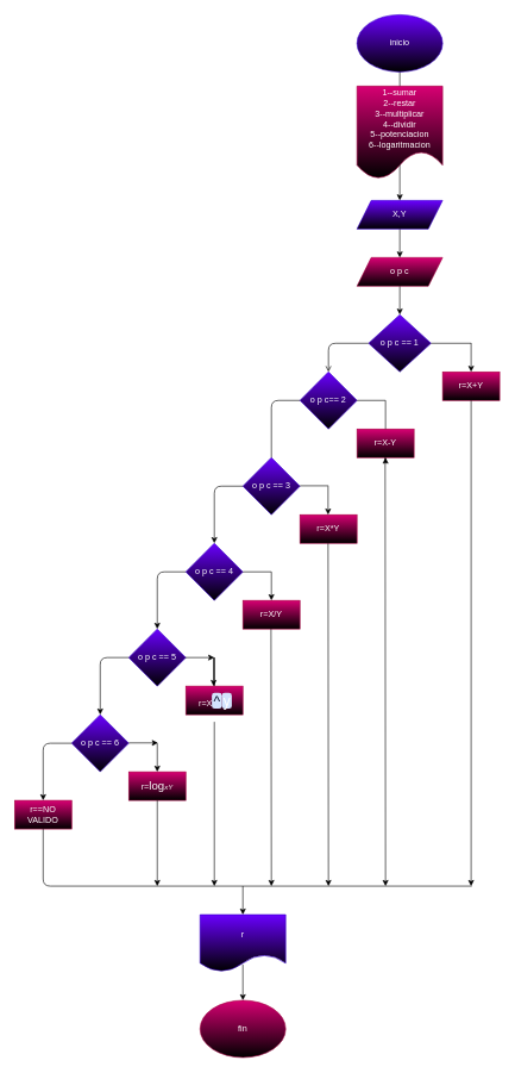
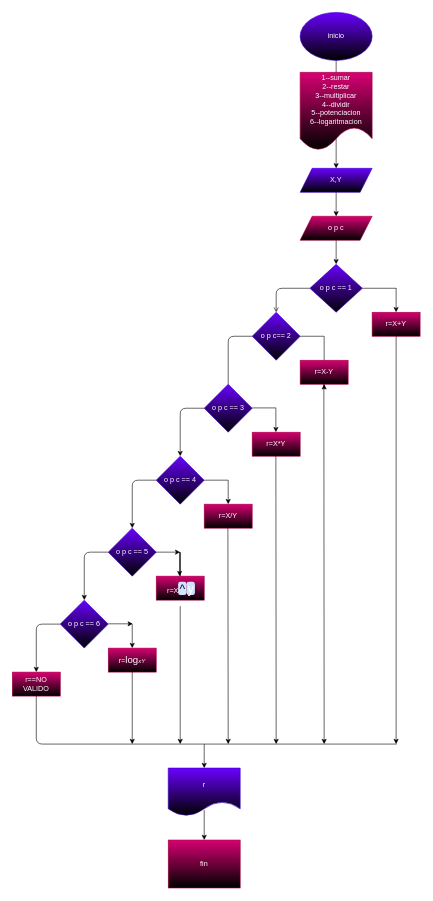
- <mxCell id="53" value="fin" style="ellipse;whiteSpace=wrap;html=1;labelBackgroundColor=none;fontColor=#ffffff;fillColor=#d80073;strokeColor=#A50040;gradientColor=default;" vertex="1" parent="1"><mxGeometry x="280" y="1400" width="120" height="80" as="geometry" /></mxCell>
+ <mxCell id="53" value="fin" style="whiteSpace=wrap;html=1;labelBackgroundColor=none;fontColor=#ffffff;fillColor=#d80073;strokeColor=#A50040;gradientColor=default;rounded=0;" vertex="1" parent="1"><mxGeometry x="280" y="1400" width="120" height="80" as="geometry" /></mxCell>
